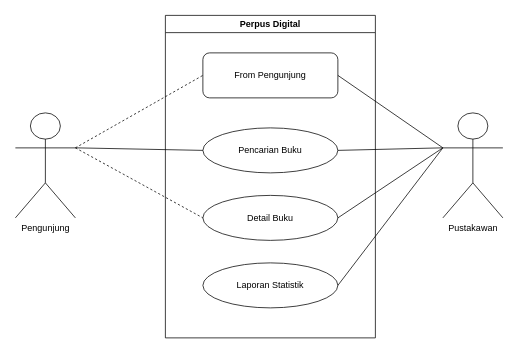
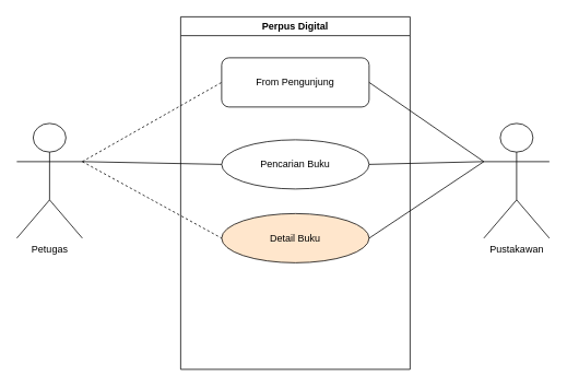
- <mxCell id="15" value="" style="endArrow=none;html=1;rounded=0;entryX=0;entryY=0.333;entryDx=0;entryDy=0;entryPerimeter=0;exitX=1;exitY=0.5;exitDx=0;exitDy=0;" edge="1" parent="1" source="6" target="7"><mxGeometry width="50" height="50" relative="1" as="geometry"><mxPoint x="540" y="250" as="sourcePoint" /><mxPoint x="590" y="200" as="targetPoint" /></mxGeometry></mxCell>
- <mxCell id="5" value="Detail Buku" style="ellipse;whiteSpace=wrap;html=1;" vertex="1" parent="2"><mxGeometry x="50" y="240" width="180" height="60" as="geometry" /></mxCell>
+ <mxCell id="5" value="Detail Buku" style="ellipse;whiteSpace=wrap;html=1;fillColor=#ffe6cc;" vertex="1" parent="2"><mxGeometry x="50" y="240" width="180" height="60" as="geometry" /></mxCell>
- <mxCell id="8" value="Pengunjung" style="shape=umlActor;verticalLabelPosition=bottom;verticalAlign=top;html=1;outlineConnect=0;" vertex="1" parent="1"><mxGeometry x="20" y="150" width="80" height="140" as="geometry" /></mxCell>
+ <mxCell id="8" value="Petugas" style="shape=umlActor;verticalLabelPosition=bottom;verticalAlign=top;html=1;outlineConnect=0;" vertex="1" parent="1"><mxGeometry x="20" y="150" width="80" height="140" as="geometry" /></mxCell>
- <mxCell id="6" value="Laporan Statistik" style="ellipse;whiteSpace=wrap;html=1;" vertex="1" parent="2"><mxGeometry x="50" y="330" width="180" height="60" as="geometry" /></mxCell>
